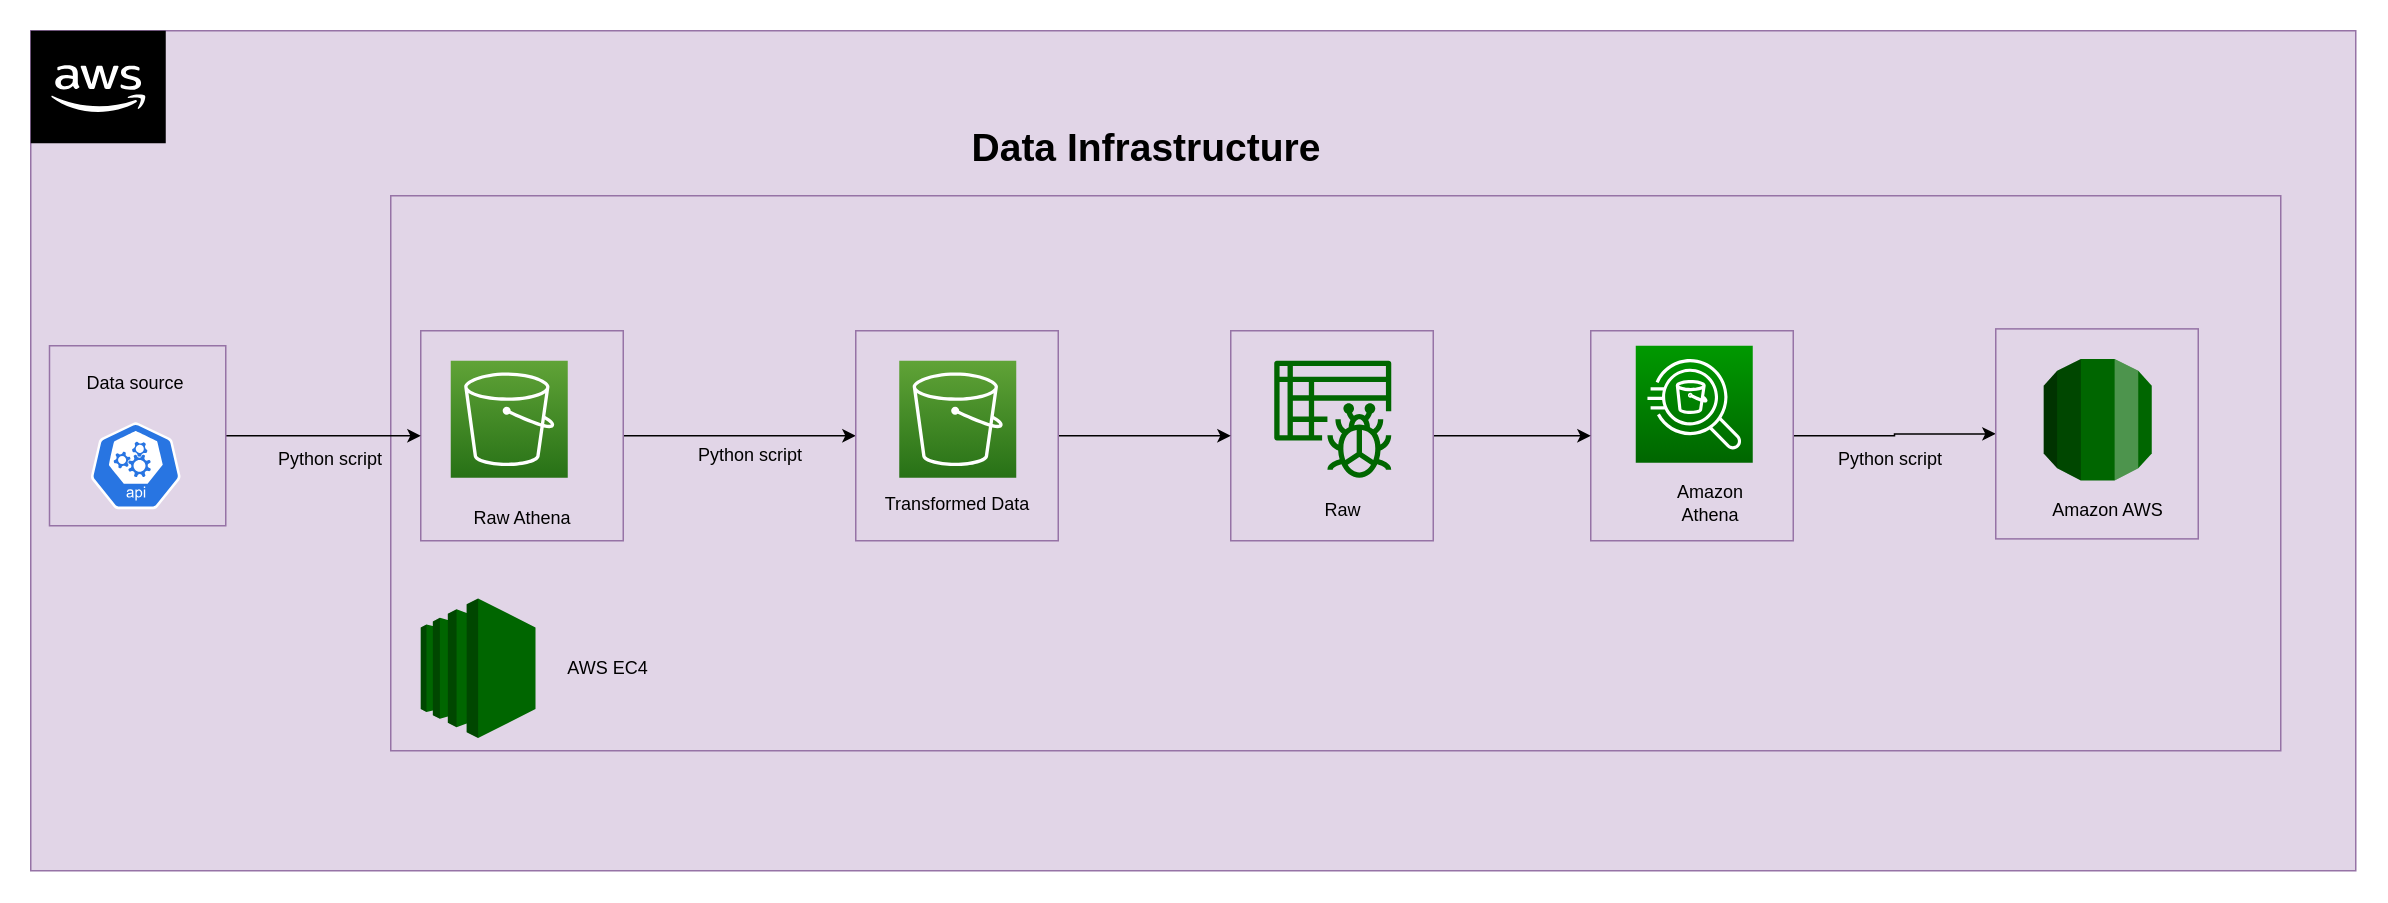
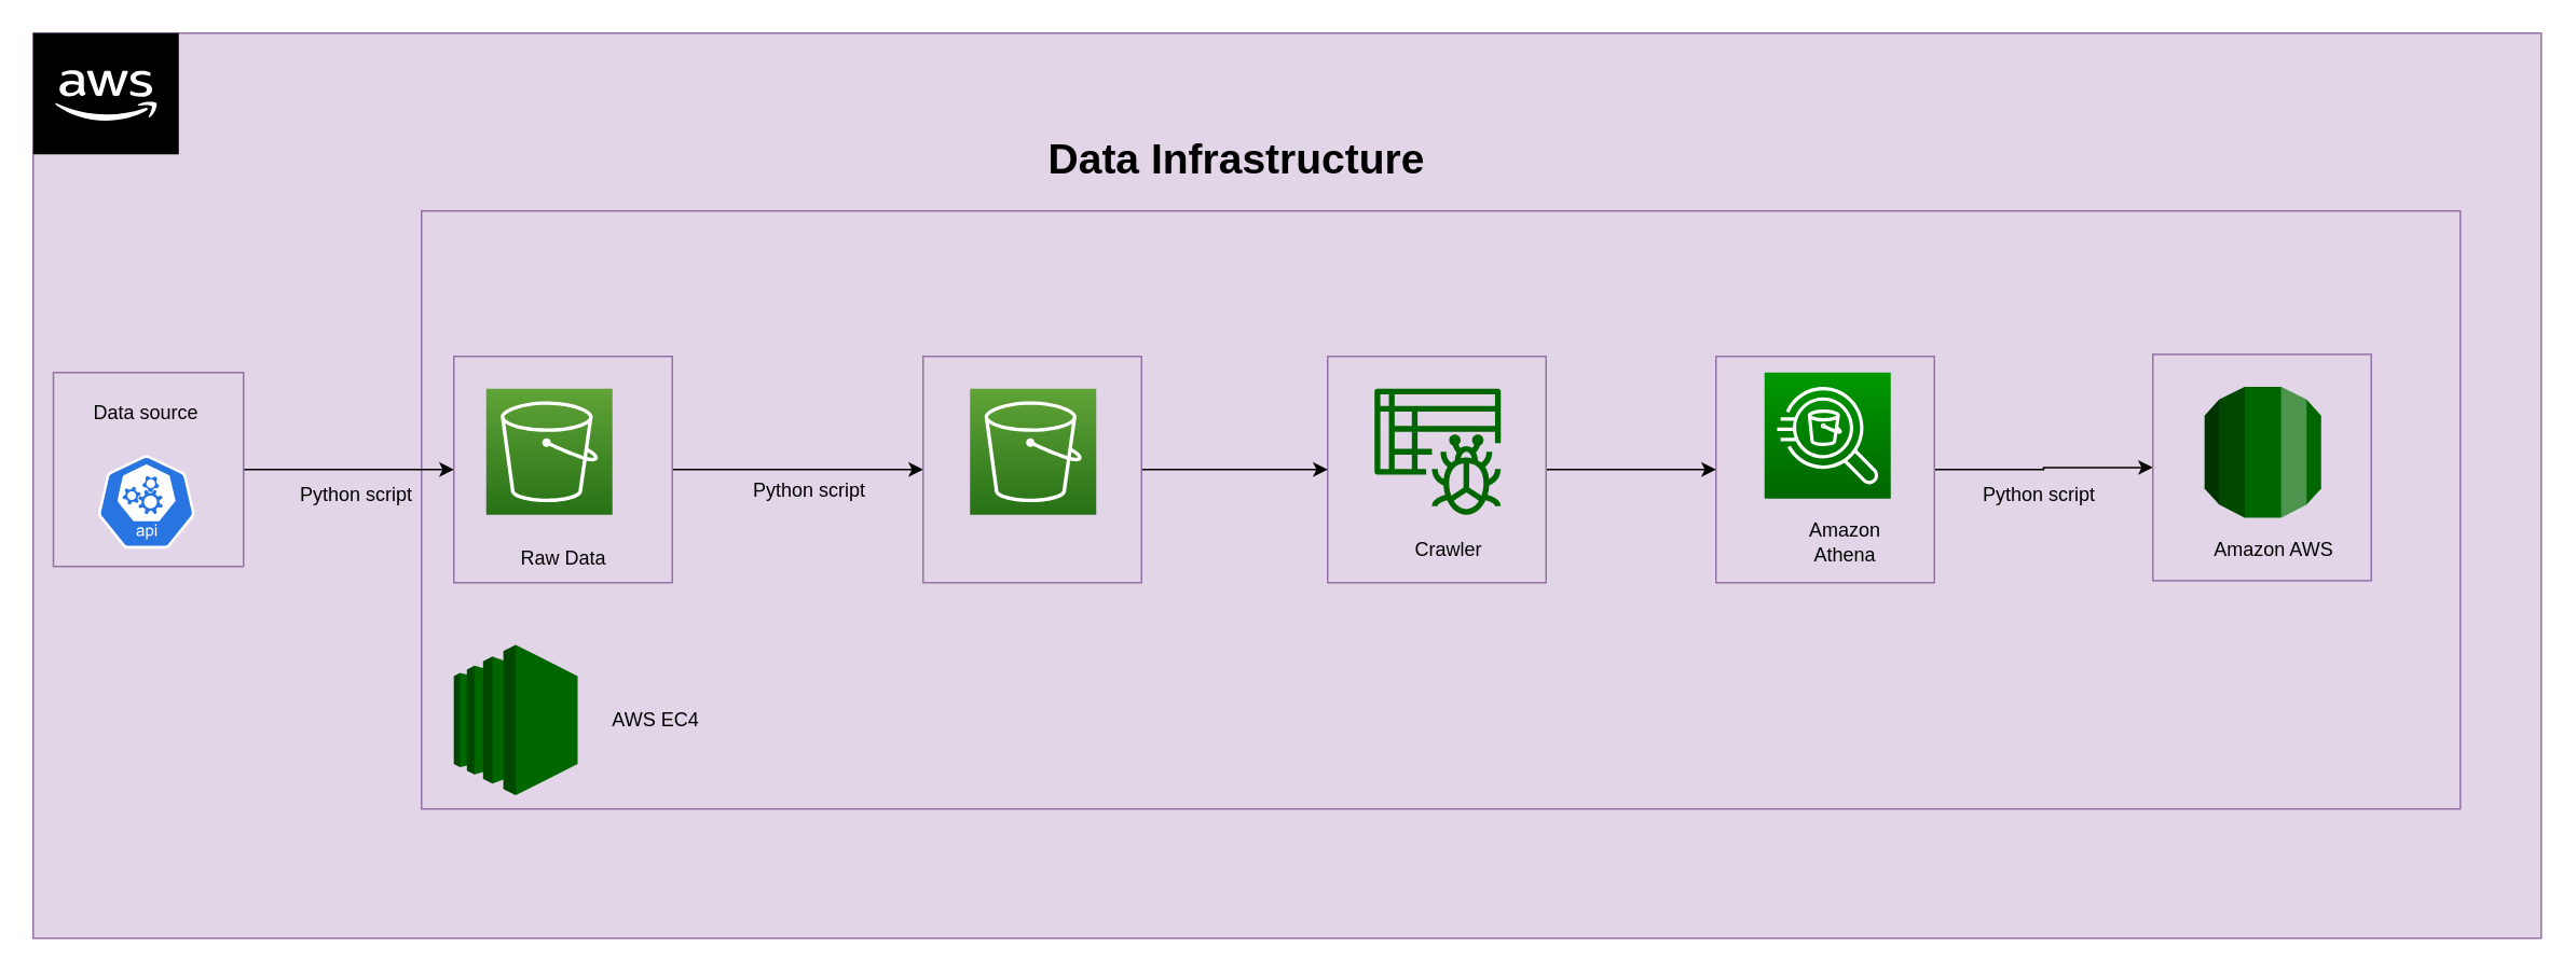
- <mxCell id="26" value="Transformed Data" style="text;html=1;strokeColor=none;fillColor=none;align=center;verticalAlign=middle;whiteSpace=wrap;rounded=0;" vertex="1" parent="1"><mxGeometry x="578" y="321" width="120" height="30" as="geometry" /></mxCell>
- <mxCell id="30" value="Raw" style="text;html=1;strokeColor=none;fillColor=none;align=center;verticalAlign=middle;whiteSpace=wrap;rounded=0;" vertex="1" parent="1"><mxGeometry x="846.5" y="325" width="96" height="30" as="geometry" /></mxCell>
+ <mxCell id="30" value="Crawler" style="text;html=1;strokeColor=none;fillColor=none;align=center;verticalAlign=middle;whiteSpace=wrap;rounded=0;" vertex="1" parent="1"><mxGeometry x="846.5" y="325" width="96" height="30" as="geometry" /></mxCell>
- <mxCell id="17" value="Raw Athena" style="text;html=1;strokeColor=none;fillColor=none;align=center;verticalAlign=middle;whiteSpace=wrap;rounded=0;" parent="1" vertex="1"><mxGeometry x="307.5" y="330" width="80" height="30" as="geometry" /></mxCell>
+ <mxCell id="17" value="Raw Data" style="text;html=1;strokeColor=none;fillColor=none;align=center;verticalAlign=middle;whiteSpace=wrap;rounded=0;" parent="1" vertex="1"><mxGeometry x="307.5" y="330" width="80" height="30" as="geometry" /></mxCell>
